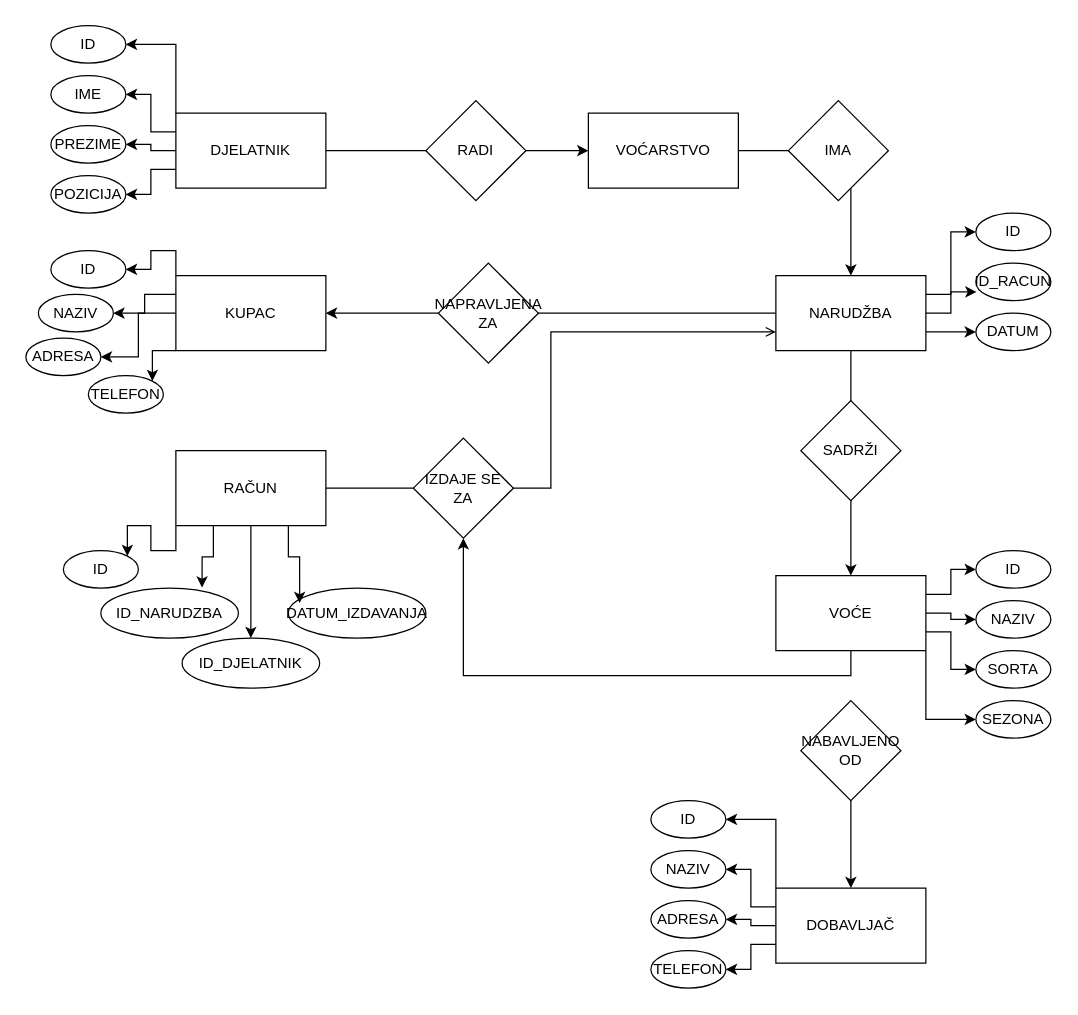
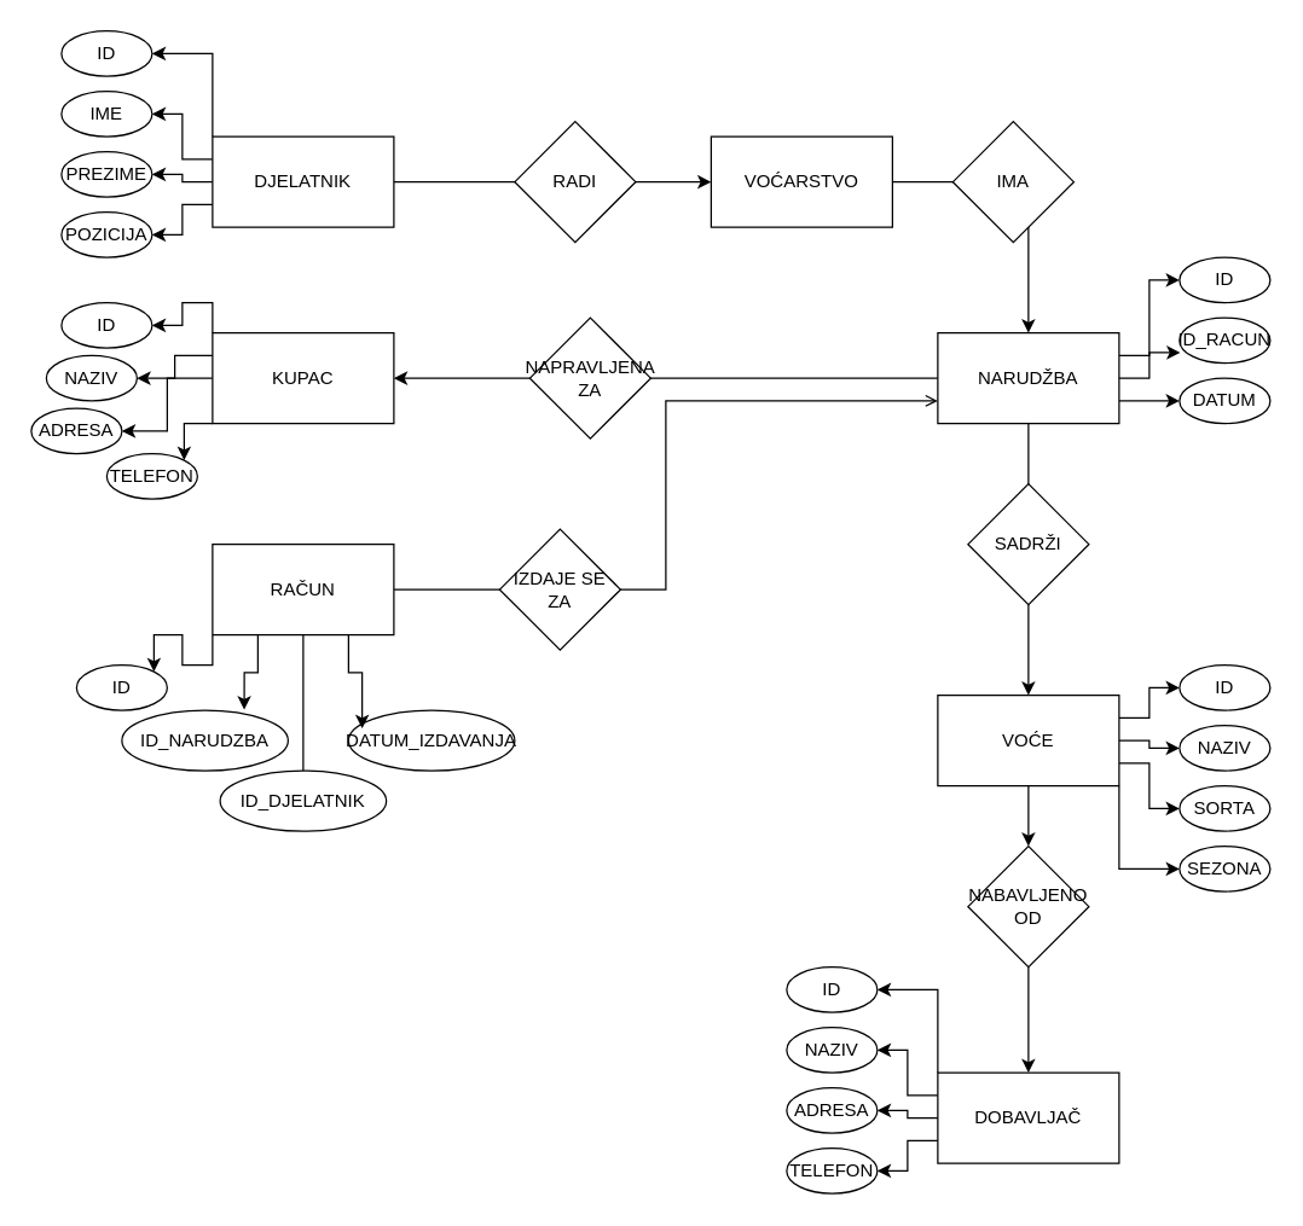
- <mxCell id="38" style="edgeStyle=orthogonalEdgeStyle;rounded=0;orthogonalLoop=1;jettySize=auto;html=1;exitX=0.5;exitY=1;exitDx=0;exitDy=0;entryX=0.5;entryY=0;entryDx=0;entryDy=0;" edge="1" parent="1" source="39" target="60"><mxGeometry relative="1" as="geometry" /></mxCell>
+ <mxCell id="38" style="edgeStyle=orthogonalEdgeStyle;rounded=0;orthogonalLoop=1;jettySize=auto;html=1;exitX=0.5;exitY=1;exitDx=0;exitDy=0;entryX=0.5;entryY=0;entryDx=0;entryDy=0;endArrow=none;" edge="1" parent="1" source="39" target="60"><mxGeometry relative="1" as="geometry" /></mxCell>
- <mxCell id="29" value="" style="edgeStyle=orthogonalEdgeStyle;rounded=0;orthogonalLoop=1;jettySize=auto;html=1;exitX=0.5;exitY=1;exitDx=0;exitDy=0;" edge="1" parent="1" source="22" target="41"><mxGeometry relative="1" as="geometry"><mxPoint x="680" y="520" as="sourcePoint" /><mxPoint x="680" y="710" as="targetPoint" /></mxGeometry></mxCell>
+ <mxCell id="29" value="" style="edgeStyle=orthogonalEdgeStyle;rounded=0;orthogonalLoop=1;jettySize=auto;html=1;exitX=0.5;exitY=1;exitDx=0;exitDy=0;entryX=0.5;entryY=0;entryDx=0;entryDy=0;" edge="1" parent="1" source="22" target="30"><mxGeometry relative="1" as="geometry"><mxPoint x="680" y="520" as="sourcePoint" /><mxPoint x="680" y="710" as="targetPoint" /></mxGeometry></mxCell>
